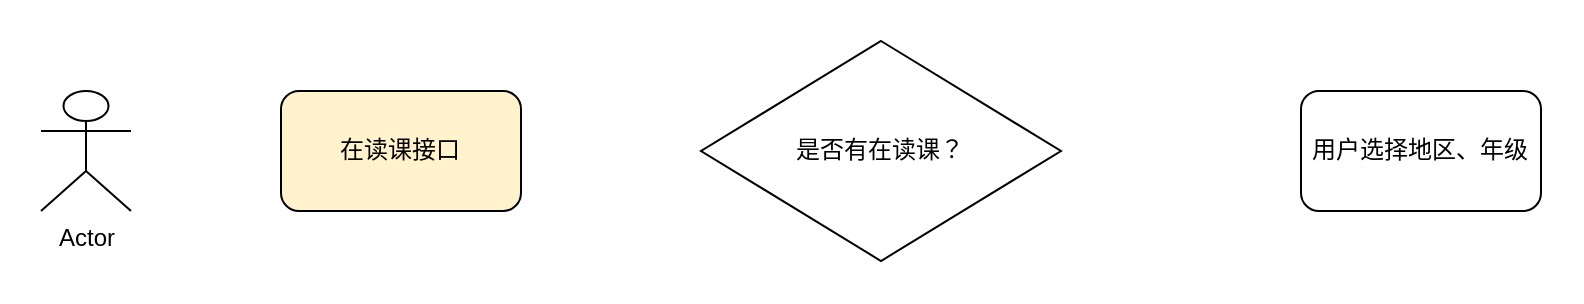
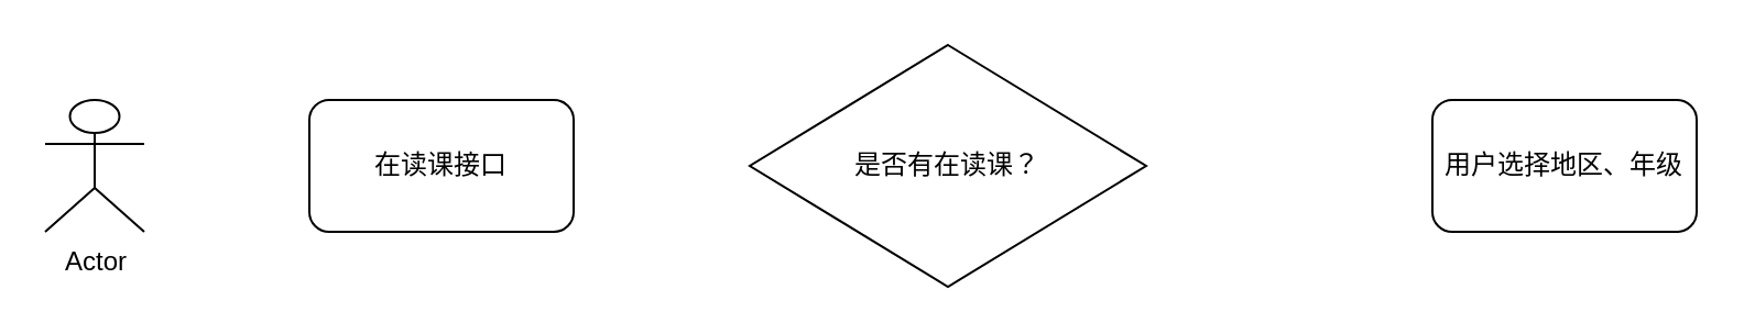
- <mxCell id="4" value="在读课接口" style="rounded=1;whiteSpace=wrap;html=1;fillColor=#fff2cc;" vertex="1" parent="1"><mxGeometry x="140" y="45" width="120" height="60" as="geometry" /></mxCell>
+ <mxCell id="4" value="在读课接口" style="rounded=1;whiteSpace=wrap;html=1;" vertex="1" parent="1"><mxGeometry x="140" y="45" width="120" height="60" as="geometry" /></mxCell>
- <mxCell id="3" value="是否有在读课？" style="rhombus;whiteSpace=wrap;html=1;" vertex="1" parent="1"><mxGeometry x="350" y="20" width="180" height="110" as="geometry" /></mxCell>
+ <mxCell id="3" value="是否有在读课？" style="rhombus;whiteSpace=wrap;html=1;" vertex="1" parent="1"><mxGeometry x="340" y="20" width="180" height="110" as="geometry" /></mxCell>
